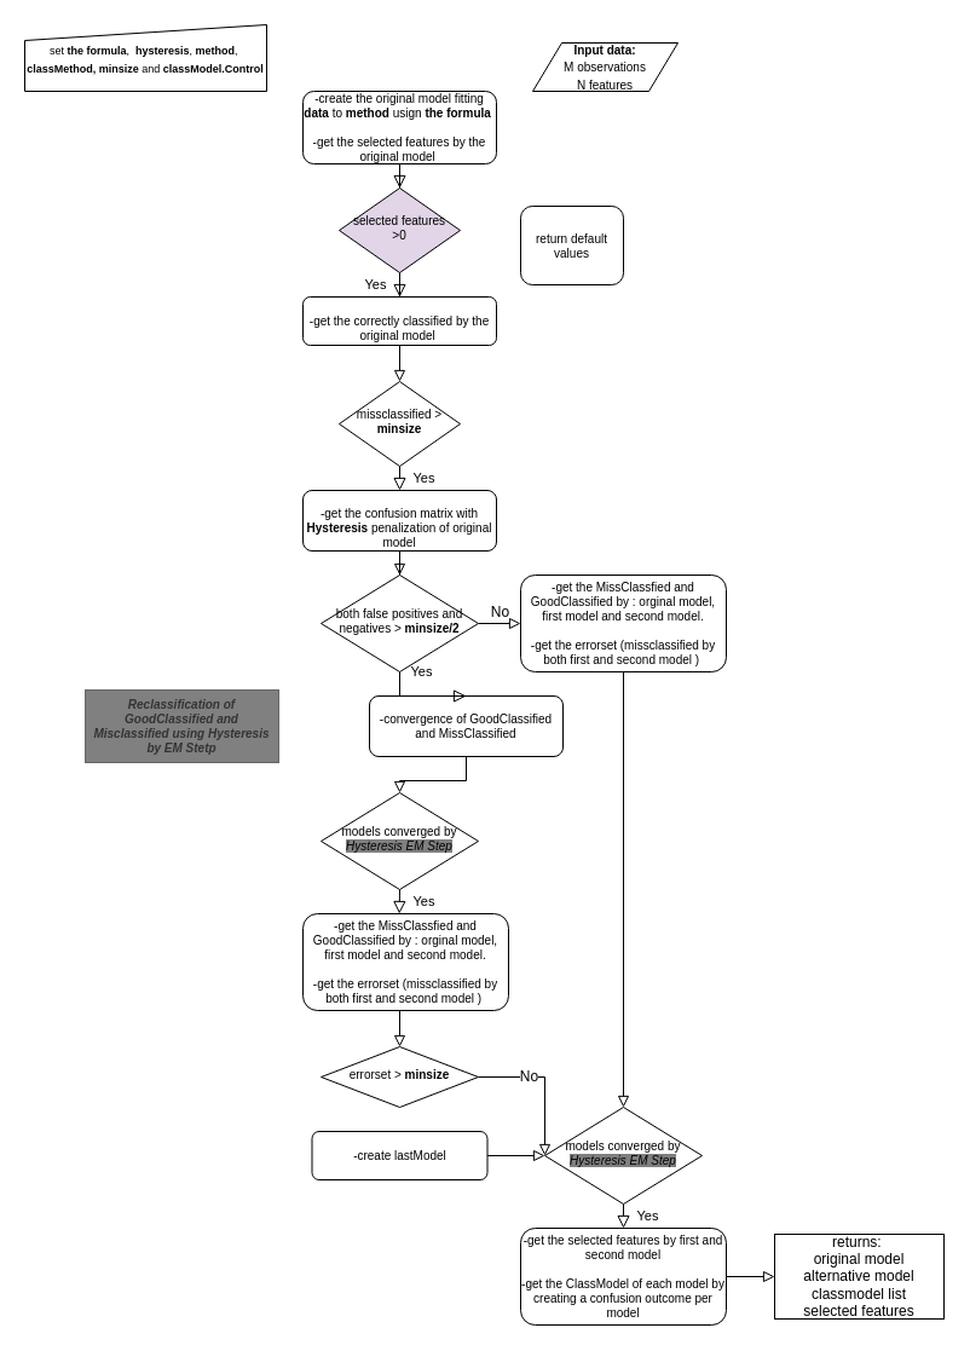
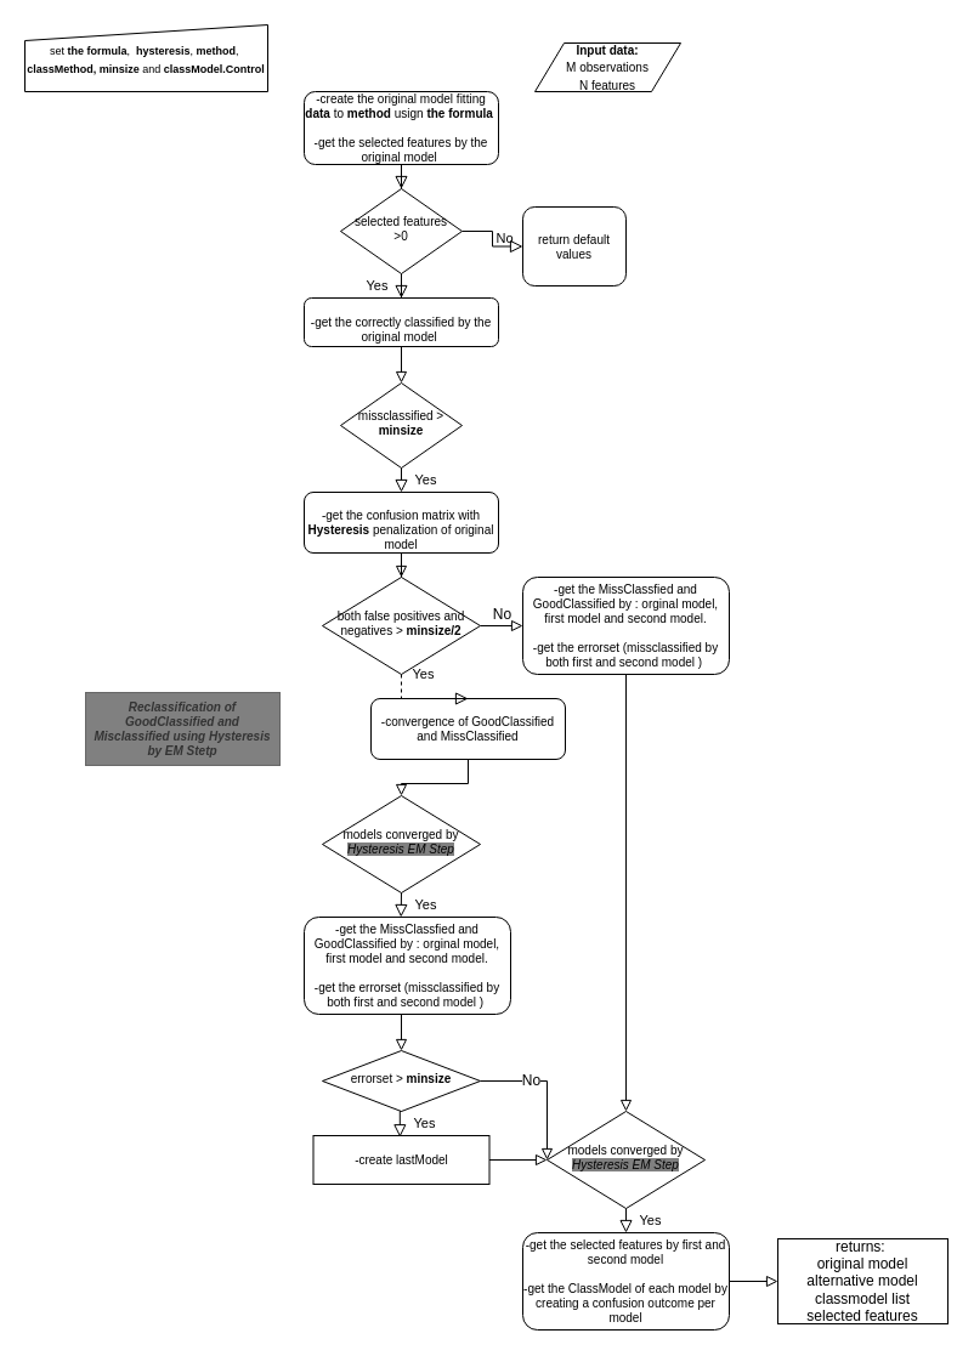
- <mxCell id="6" value="selected features &amp;gt;0" style="rhombus;whiteSpace=wrap;html=1;shadow=0;fontFamily=Helvetica;fontSize=10;align=center;strokeWidth=1;spacing=6;spacingTop=-4;fillColor=#e1d5e7;" parent="1" vertex="1"><mxGeometry x="280" y="155" width="100" height="70" as="geometry" /></mxCell>
+ <mxCell id="6" value="selected features &amp;gt;0" style="rhombus;whiteSpace=wrap;html=1;shadow=0;fontFamily=Helvetica;fontSize=10;align=center;strokeWidth=1;spacing=6;spacingTop=-4;" parent="1" vertex="1"><mxGeometry x="280" y="155" width="100" height="70" as="geometry" /></mxCell>
+ <mxCell id="5" value="No" style="edgeStyle=orthogonalEdgeStyle;rounded=0;html=1;jettySize=auto;orthogonalLoop=1;fontSize=11;endArrow=block;endFill=0;endSize=8;strokeWidth=1;shadow=0;labelBackgroundColor=none;" parent="1" source="6" target="7" edge="1"><mxGeometry y="10" relative="1" as="geometry"><mxPoint as="offset" /></mxGeometry></mxCell>
- <mxCell id="24" value="Yes" style="rounded=0;html=1;jettySize=auto;orthogonalLoop=1;fontSize=11;endArrow=block;endFill=0;endSize=8;strokeWidth=1;shadow=0;labelBackgroundColor=none;edgeStyle=orthogonalEdgeStyle;entryX=0.5;entryY=0;entryDx=0;entryDy=0;exitX=0.5;exitY=1;exitDx=0;exitDy=0;" edge="1" parent="1" source="17" target="19"><mxGeometry y="20" relative="1" as="geometry"><mxPoint as="offset" /><mxPoint x="329.88" y="555" as="sourcePoint" /><mxPoint x="329.88" y="575" as="targetPoint" /><Array as="points" /></mxGeometry></mxCell>
+ <mxCell id="24" value="Yes" style="rounded=0;html=1;jettySize=auto;orthogonalLoop=1;fontSize=11;endArrow=block;endFill=0;endSize=8;strokeWidth=1;shadow=0;labelBackgroundColor=none;edgeStyle=orthogonalEdgeStyle;entryX=0.5;entryY=0;entryDx=0;entryDy=0;exitX=0.5;exitY=1;exitDx=0;exitDy=0;dashed=1;" edge="1" parent="1" source="17" target="19"><mxGeometry y="20" relative="1" as="geometry"><mxPoint as="offset" /><mxPoint x="329.88" y="555" as="sourcePoint" /><mxPoint x="329.88" y="575" as="targetPoint" /><Array as="points" /></mxGeometry></mxCell>
+ <mxCell id="29" value="Yes" style="rounded=0;html=1;jettySize=auto;orthogonalLoop=1;fontSize=11;endArrow=block;endFill=0;endSize=8;strokeWidth=1;shadow=0;labelBackgroundColor=none;edgeStyle=orthogonalEdgeStyle;exitX=0.5;exitY=1;exitDx=0;exitDy=0;entryX=0.492;entryY=0.031;entryDx=0;entryDy=0;entryPerimeter=0;" edge="1" parent="1" source="28" target="31"><mxGeometry y="20" relative="1" as="geometry"><mxPoint as="offset" /><mxPoint x="329.88" y="945" as="sourcePoint" /><mxPoint x="330" y="935" as="targetPoint" /><Array as="points" /></mxGeometry></mxCell>
- <mxCell id="31" value="-create lastModel" style="rounded=1;whiteSpace=wrap;html=1;fontSize=10;glass=0;strokeWidth=1;shadow=0;" vertex="1" parent="1"><mxGeometry x="257.5" y="935" width="145" height="40" as="geometry" /></mxCell>
+ <mxCell id="31" value="-create lastModel" style="whiteSpace=wrap;html=1;fontSize=10;glass=0;strokeWidth=1;shadow=0;rounded=0;" vertex="1" parent="1"><mxGeometry x="257.5" y="935" width="145" height="40" as="geometry" /></mxCell>
